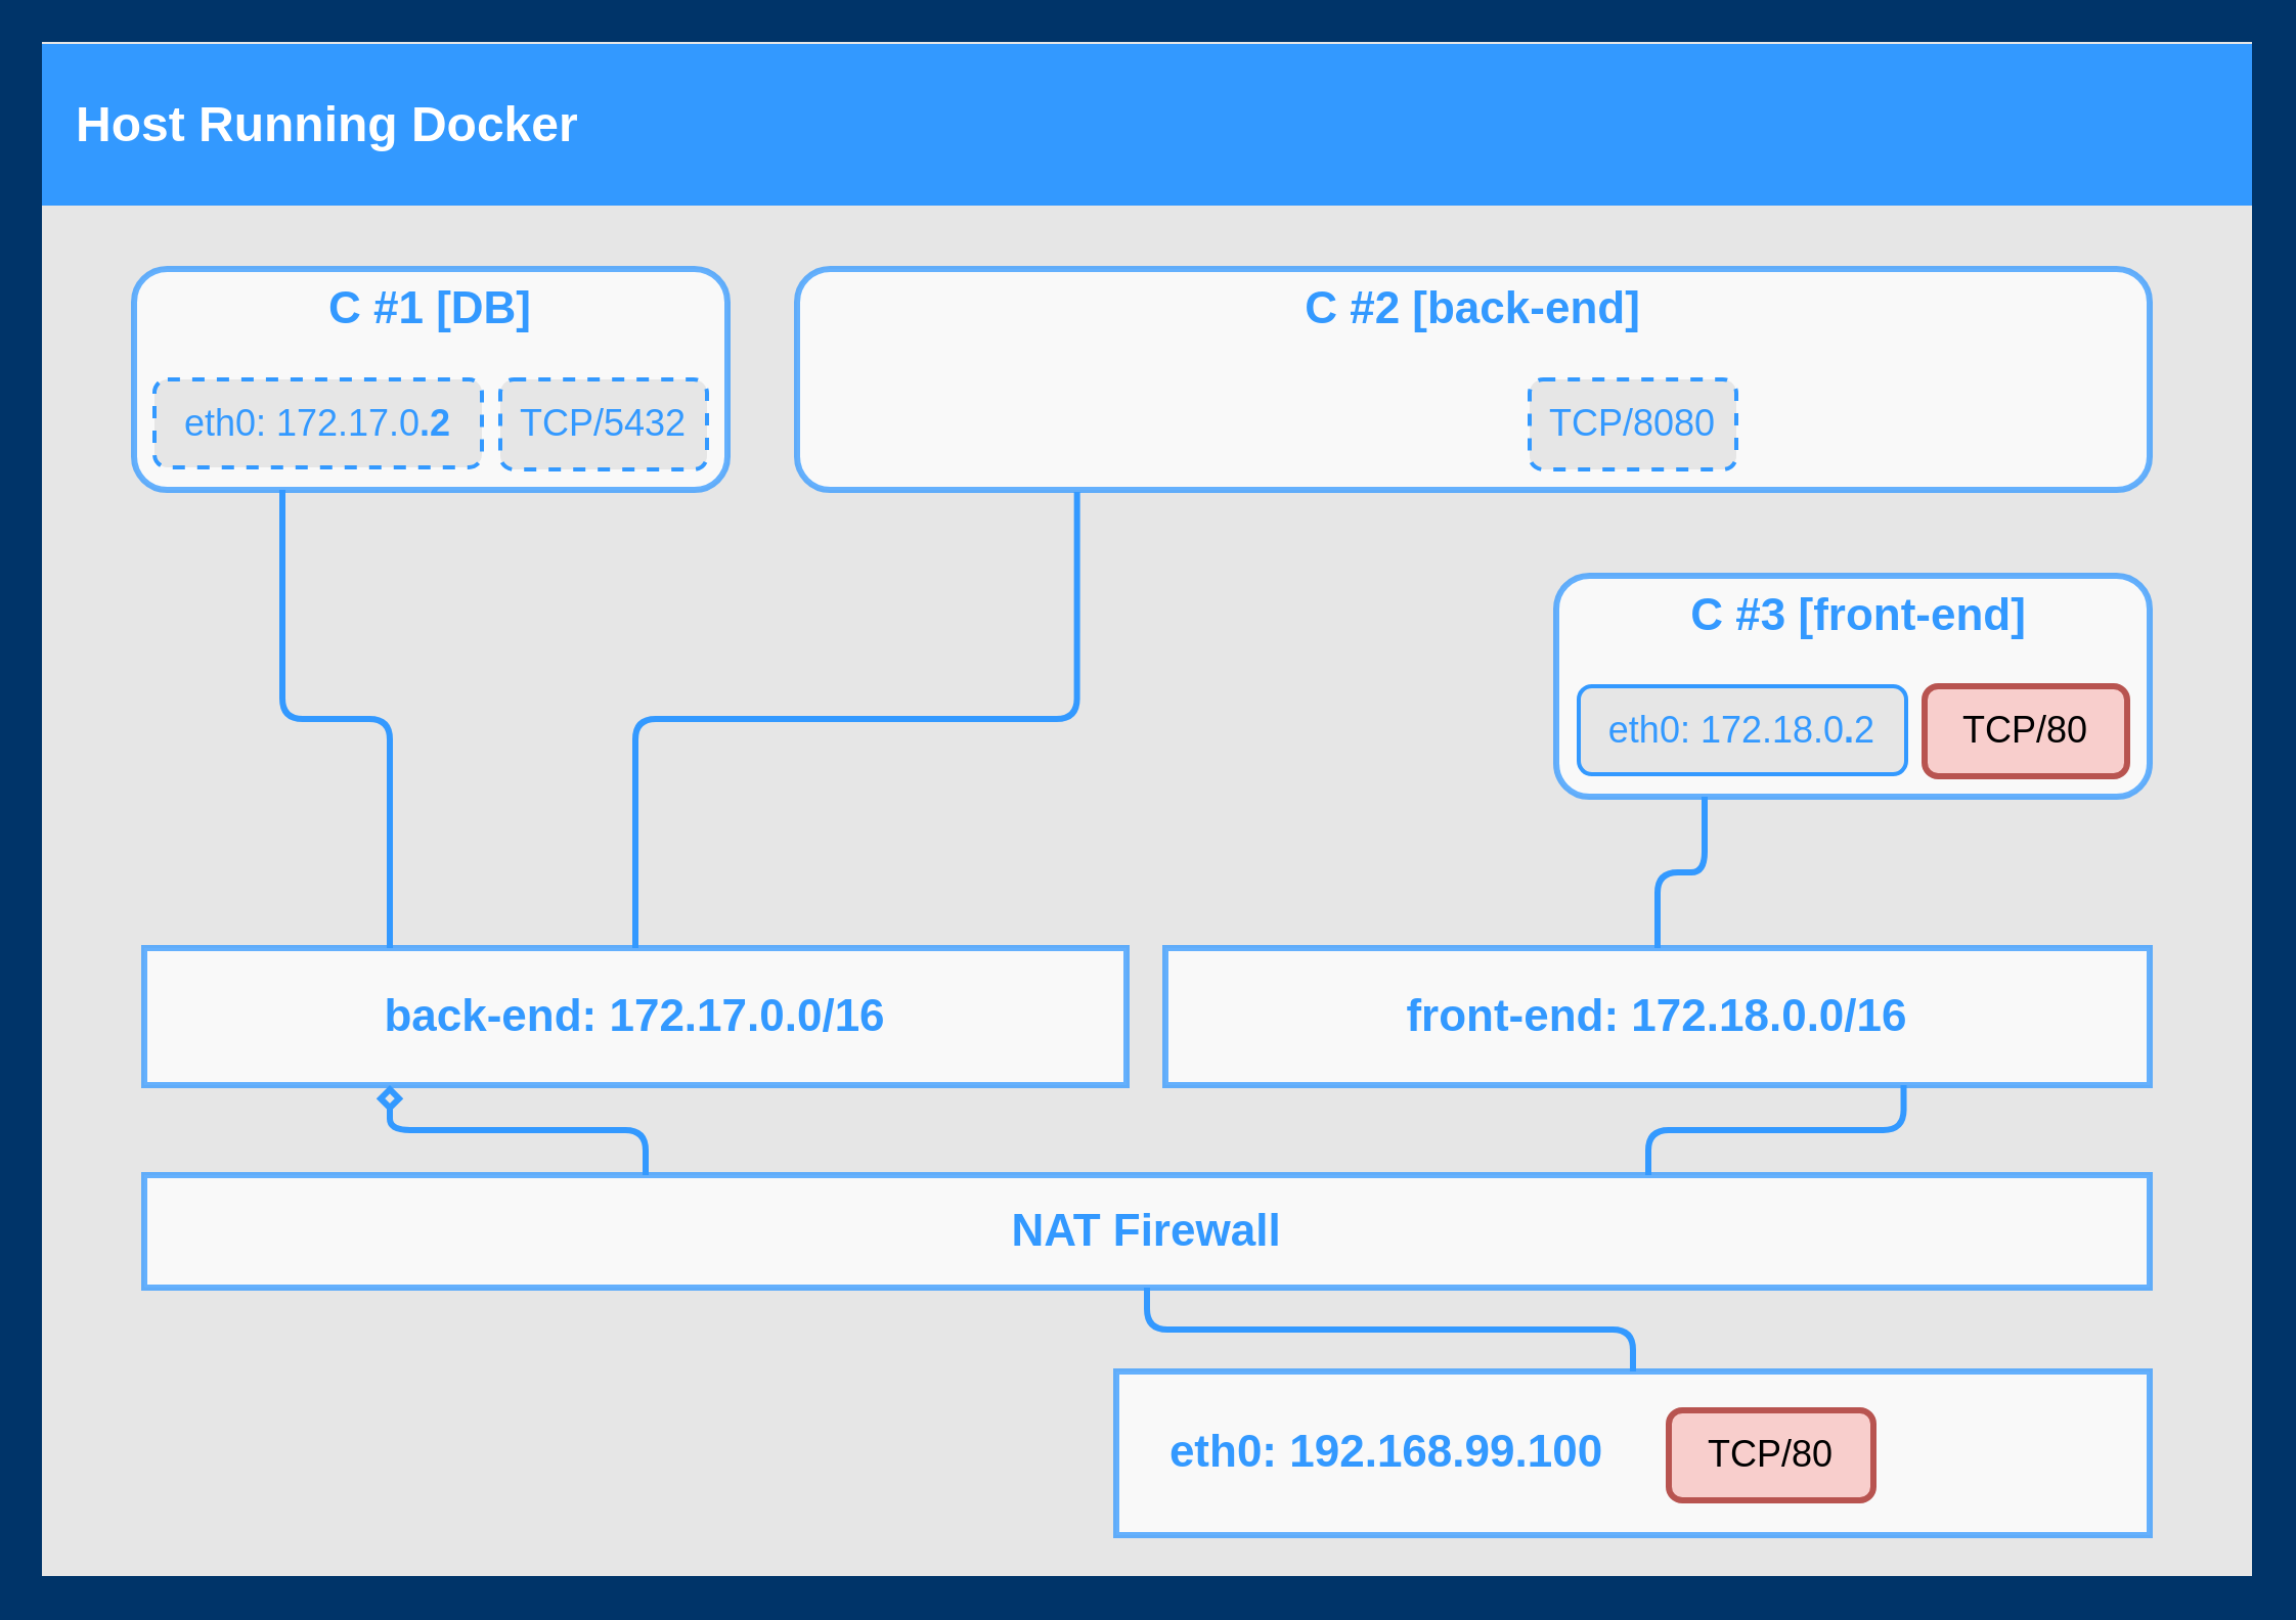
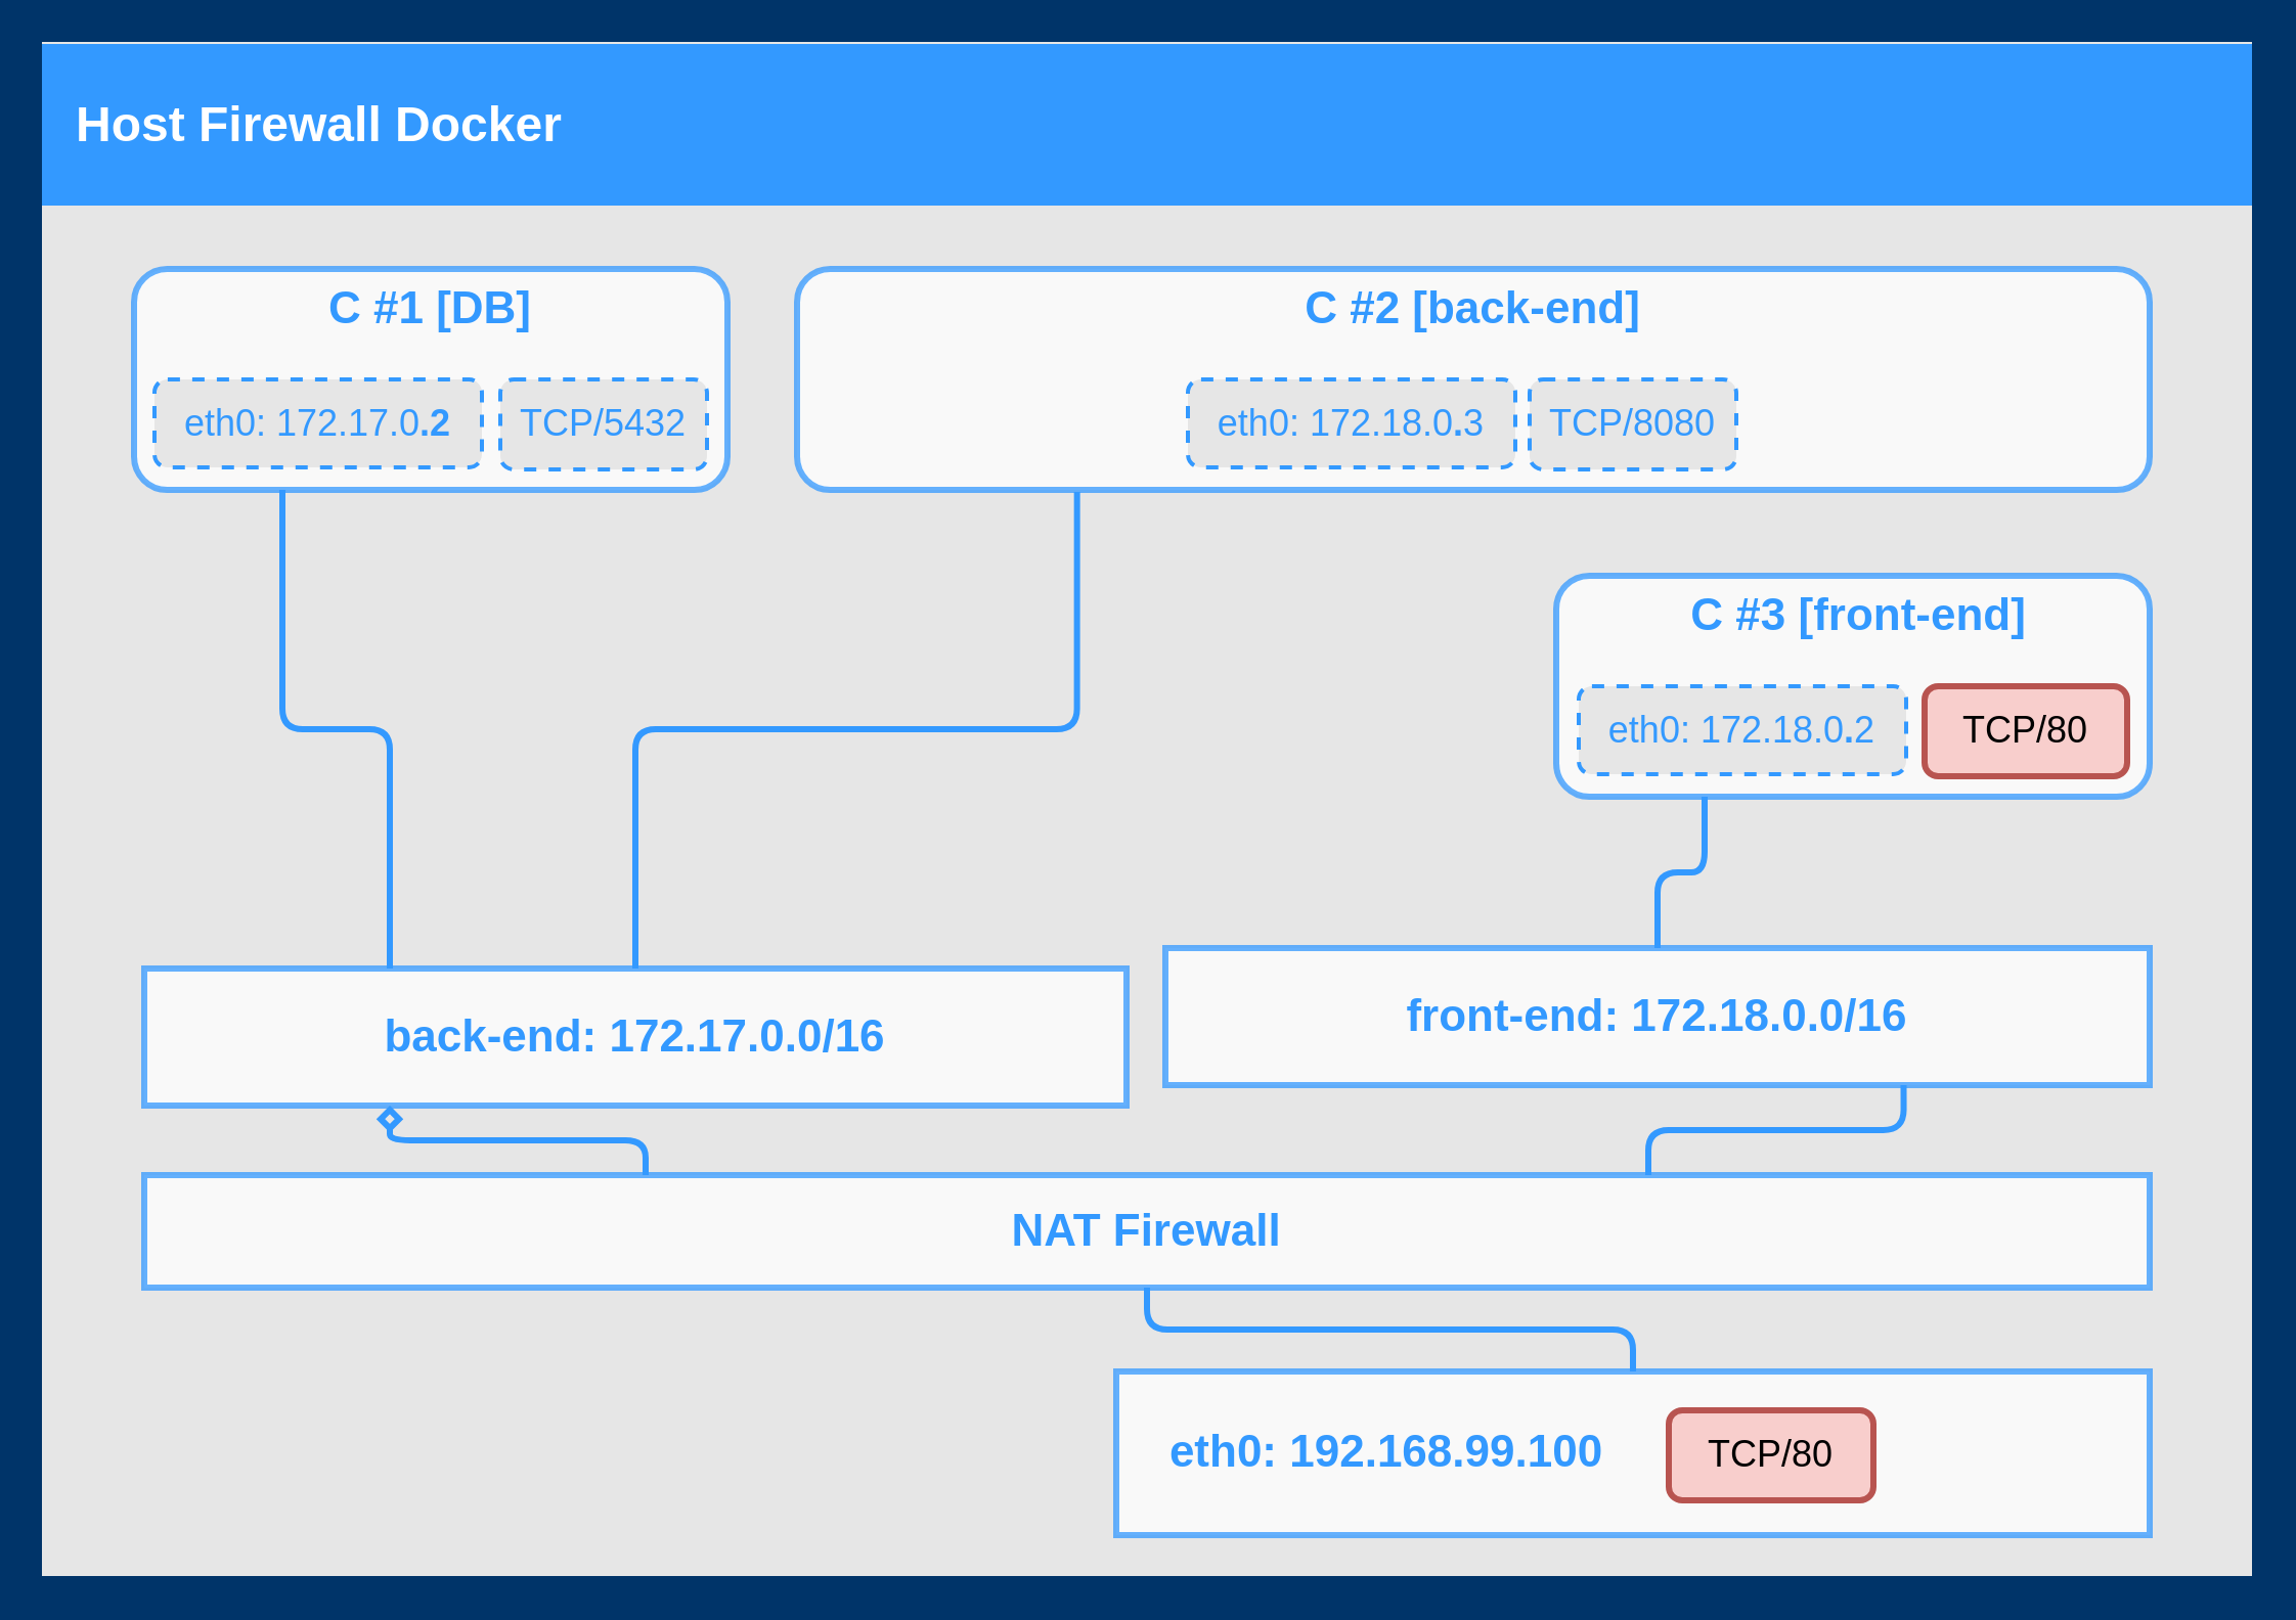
- <mxCell id="3" value="Host Running Docker" style="whiteSpace=wrap;html=1;dashed=1;strokeColor=none;strokeWidth=2;fillColor=#3399FF;fontFamily=Helvetica;fontSize=24;fontColor=#FFFFFF;fontStyle=1;align=left;spacingLeft=15;" parent="1" vertex="1"><mxGeometry x="20" y="21" width="1080" height="79" as="geometry" /></mxCell>
+ <mxCell id="3" value="Host Firewall Docker" style="whiteSpace=wrap;html=1;dashed=1;strokeColor=none;strokeWidth=2;fillColor=#3399FF;fontFamily=Helvetica;fontSize=24;fontColor=#FFFFFF;fontStyle=1;align=left;spacingLeft=15;" parent="1" vertex="1"><mxGeometry x="20" y="21" width="1080" height="79" as="geometry" /></mxCell>
+ <mxCell id="22" value="&lt;div&gt;&lt;font style=&quot;font-size: 18px&quot;&gt;eth0: 172.18.0&lt;b&gt;.&lt;/b&gt;3&lt;/font&gt;&lt;/div&gt;" style="rounded=1;whiteSpace=wrap;html=1;strokeColor=#3399FF;strokeWidth=2;fillColor=#E6E6E6;fontSize=18;fontColor=#3399FF;align=center;spacingLeft=0;dashed=1;verticalAlign=middle;" vertex="1" parent="1"><mxGeometry x="580" y="185" width="160" height="43" as="geometry" /></mxCell>
- <mxCell id="11" value="&lt;div&gt;&lt;font style=&quot;font-size: 18px&quot;&gt;eth0: 172.18.0&lt;b&gt;.&lt;/b&gt;2&lt;/font&gt;&lt;/div&gt;" style="rounded=1;whiteSpace=wrap;html=1;strokeColor=#3399FF;strokeWidth=2;fillColor=#E6E6E6;fontSize=18;fontColor=#3399FF;align=center;spacingLeft=0;dashed=0;verticalAlign=middle;" parent="1" vertex="1"><mxGeometry x="771" y="335" width="160" height="43" as="geometry" /></mxCell>
+ <mxCell id="11" value="&lt;div&gt;&lt;font style=&quot;font-size: 18px&quot;&gt;eth0: 172.18.0&lt;b&gt;.&lt;/b&gt;2&lt;/font&gt;&lt;/div&gt;" style="rounded=1;whiteSpace=wrap;html=1;strokeColor=#3399FF;strokeWidth=2;fillColor=#E6E6E6;fontSize=18;fontColor=#3399FF;align=center;spacingLeft=0;dashed=1;verticalAlign=middle;" parent="1" vertex="1"><mxGeometry x="771" y="335" width="160" height="43" as="geometry" /></mxCell>
- <mxCell id="8" value="back-end: 172.17.0.0/16" style="rounded=0;whiteSpace=wrap;html=1;strokeColor=#3399FF;strokeWidth=3;fillColor=#FFFFFF;fontFamily=Helvetica;fontSize=22;fontColor=#3399FF;opacity=75;verticalAlign=middle;fontStyle=1;align=center;" parent="1" vertex="1"><mxGeometry x="70" y="463" width="480" height="67" as="geometry" /></mxCell>
+ <mxCell id="8" value="back-end: 172.17.0.0/16" style="rounded=0;whiteSpace=wrap;html=1;strokeColor=#3399FF;strokeWidth=3;fillColor=#FFFFFF;fontFamily=Helvetica;fontSize=22;fontColor=#3399FF;opacity=75;verticalAlign=middle;fontStyle=1;align=center;" parent="1" vertex="1"><mxGeometry x="70" y="473" width="480" height="67" as="geometry" /></mxCell>
